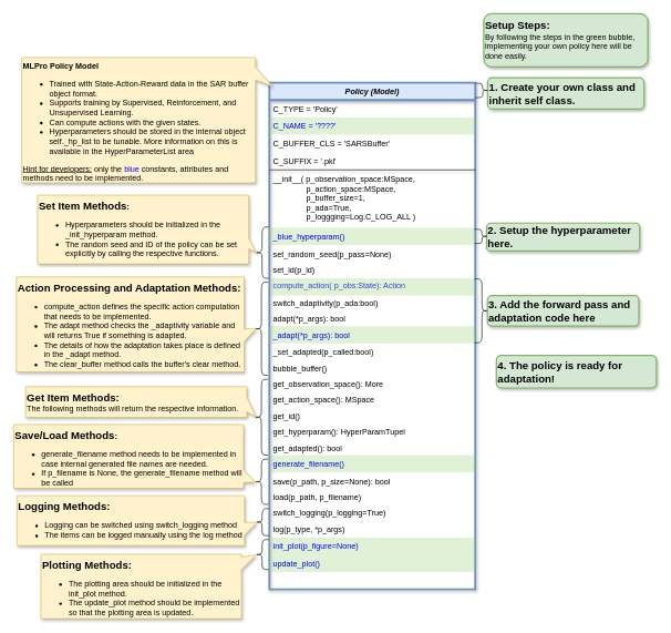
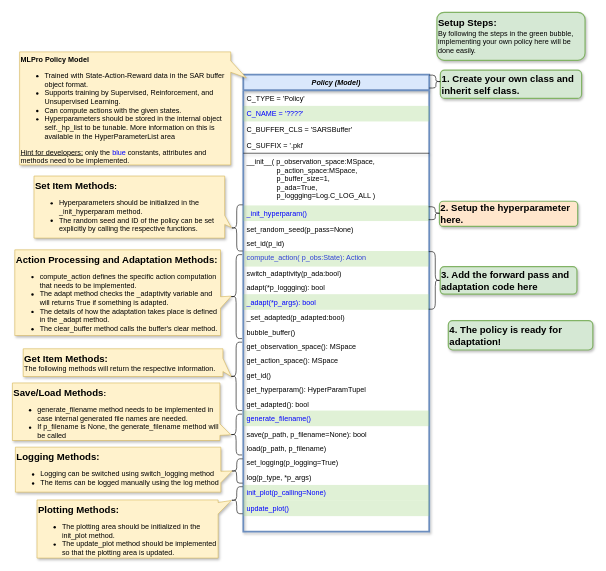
- <mxCell id="9" value="_blue_hyperparam()" style="text;align=left;verticalAlign=top;spacingLeft=4;spacingRight=4;overflow=hidden;rotatable=0;points=[[0,0.5],[1,0.5]];portConstraint=eastwest;fontColor=#0000FF;shadow=0;fillColor=#97D077;opacity=30;" parent="2" vertex="1"><mxGeometry y="218" width="310" height="26" as="geometry" /></mxCell>
+ <mxCell id="9" value="_init_hyperparam()" style="text;align=left;verticalAlign=top;spacingLeft=4;spacingRight=4;overflow=hidden;rotatable=0;points=[[0,0.5],[1,0.5]];portConstraint=eastwest;fontColor=#0000FF;shadow=0;fillColor=#97D077;opacity=30;" parent="2" vertex="1"><mxGeometry y="218" width="310" height="26" as="geometry" /></mxCell>
- <mxCell id="43" value="&lt;b&gt;&lt;font style=&quot;font-size: 16px&quot;&gt;2. Setup the hyperparameter here.&lt;/font&gt;&lt;/b&gt;" style="rounded=1;whiteSpace=wrap;html=1;strokeColor=#82b366;strokeWidth=2;align=left;fillColor=#d5e8d4;shadow=1;" parent="1" vertex="1"><mxGeometry x="732" y="335" width="230.5" height="42" as="geometry" /></mxCell>
+ <mxCell id="43" value="&lt;b&gt;&lt;font style=&quot;font-size: 16px&quot;&gt;2. Setup the hyperparameter here.&lt;/font&gt;&lt;/b&gt;" style="rounded=1;whiteSpace=wrap;html=1;strokeColor=#82b366;strokeWidth=2;align=left;fillColor=#ffe6cc;shadow=1;" parent="1" vertex="1"><mxGeometry x="732" y="335" width="230.5" height="42" as="geometry" /></mxCell>
- <mxCell id="14" value="adapt(*p_args): bool" style="text;align=left;verticalAlign=top;spacingLeft=4;spacingRight=4;overflow=hidden;rotatable=0;points=[[0,0.5],[1,0.5]];portConstraint=eastwest;shadow=1;" parent="2" vertex="1"><mxGeometry y="342" width="310" height="24" as="geometry" /></mxCell>
+ <mxCell id="14" value="adapt(*p_loggging): bool" style="text;align=left;verticalAlign=top;spacingLeft=4;spacingRight=4;overflow=hidden;rotatable=0;points=[[0,0.5],[1,0.5]];portConstraint=eastwest;shadow=1;" parent="2" vertex="1"><mxGeometry y="342" width="310" height="24" as="geometry" /></mxCell>
- <mxCell id="16" value="_set_adapted(p_called:bool)" style="text;align=left;verticalAlign=top;spacingLeft=4;spacingRight=4;overflow=hidden;rotatable=0;points=[[0,0.5],[1,0.5]];portConstraint=eastwest;shadow=1;" parent="2" vertex="1"><mxGeometry y="392" width="310" height="24" as="geometry" /></mxCell>
+ <mxCell id="16" value="_set_adapted(p_adapted:bool)" style="text;align=left;verticalAlign=top;spacingLeft=4;spacingRight=4;overflow=hidden;rotatable=0;points=[[0,0.5],[1,0.5]];portConstraint=eastwest;shadow=1;" parent="2" vertex="1"><mxGeometry y="392" width="310" height="24" as="geometry" /></mxCell>
- <mxCell id="18" value="get_observation_space(): More" style="text;align=left;verticalAlign=top;spacingLeft=4;spacingRight=4;overflow=hidden;rotatable=0;points=[[0,0.5],[1,0.5]];portConstraint=eastwest;shadow=1;" parent="2" vertex="1"><mxGeometry y="440" width="310" height="24" as="geometry" /></mxCell>
+ <mxCell id="18" value="get_observation_space(): MSpace" style="text;align=left;verticalAlign=top;spacingLeft=4;spacingRight=4;overflow=hidden;rotatable=0;points=[[0,0.5],[1,0.5]];portConstraint=eastwest;shadow=1;" parent="2" vertex="1"><mxGeometry y="440" width="310" height="24" as="geometry" /></mxCell>
- <mxCell id="24" value="save(p_path, p_size=None): bool" style="text;align=left;verticalAlign=top;spacingLeft=4;spacingRight=4;overflow=hidden;rotatable=0;points=[[0,0.5],[1,0.5]];portConstraint=eastwest;shadow=1;" parent="2" vertex="1"><mxGeometry y="586" width="310" height="24" as="geometry" /></mxCell>
+ <mxCell id="24" value="save(p_path, p_filename=None): bool" style="text;align=left;verticalAlign=top;spacingLeft=4;spacingRight=4;overflow=hidden;rotatable=0;points=[[0,0.5],[1,0.5]];portConstraint=eastwest;shadow=1;" parent="2" vertex="1"><mxGeometry y="586" width="310" height="24" as="geometry" /></mxCell>
- <mxCell id="26" value="switch_logging(p_logging=True)" style="text;align=left;verticalAlign=top;spacingLeft=4;spacingRight=4;overflow=hidden;rotatable=0;points=[[0,0.5],[1,0.5]];portConstraint=eastwest;shadow=1;" parent="2" vertex="1"><mxGeometry y="634" width="310" height="24" as="geometry" /></mxCell>
+ <mxCell id="26" value="set_logging(p_logging=True)" style="text;align=left;verticalAlign=top;spacingLeft=4;spacingRight=4;overflow=hidden;rotatable=0;points=[[0,0.5],[1,0.5]];portConstraint=eastwest;shadow=1;" parent="2" vertex="1"><mxGeometry y="634" width="310" height="24" as="geometry" /></mxCell>
- <mxCell id="28" value="init_plot(p_figure=None)" style="text;align=left;verticalAlign=top;spacingLeft=4;spacingRight=4;overflow=hidden;rotatable=0;points=[[0,0.5],[1,0.5]];portConstraint=eastwest;fontColor=#0000FF;shadow=0;fillColor=#97D077;opacity=30;" parent="2" vertex="1"><mxGeometry y="684" width="310" height="26" as="geometry" /></mxCell>
+ <mxCell id="28" value="init_plot(p_calling=None)" style="text;align=left;verticalAlign=top;spacingLeft=4;spacingRight=4;overflow=hidden;rotatable=0;points=[[0,0.5],[1,0.5]];portConstraint=eastwest;fontColor=#0000FF;shadow=0;fillColor=#97D077;opacity=30;" parent="2" vertex="1"><mxGeometry y="684" width="310" height="26" as="geometry" /></mxCell>
